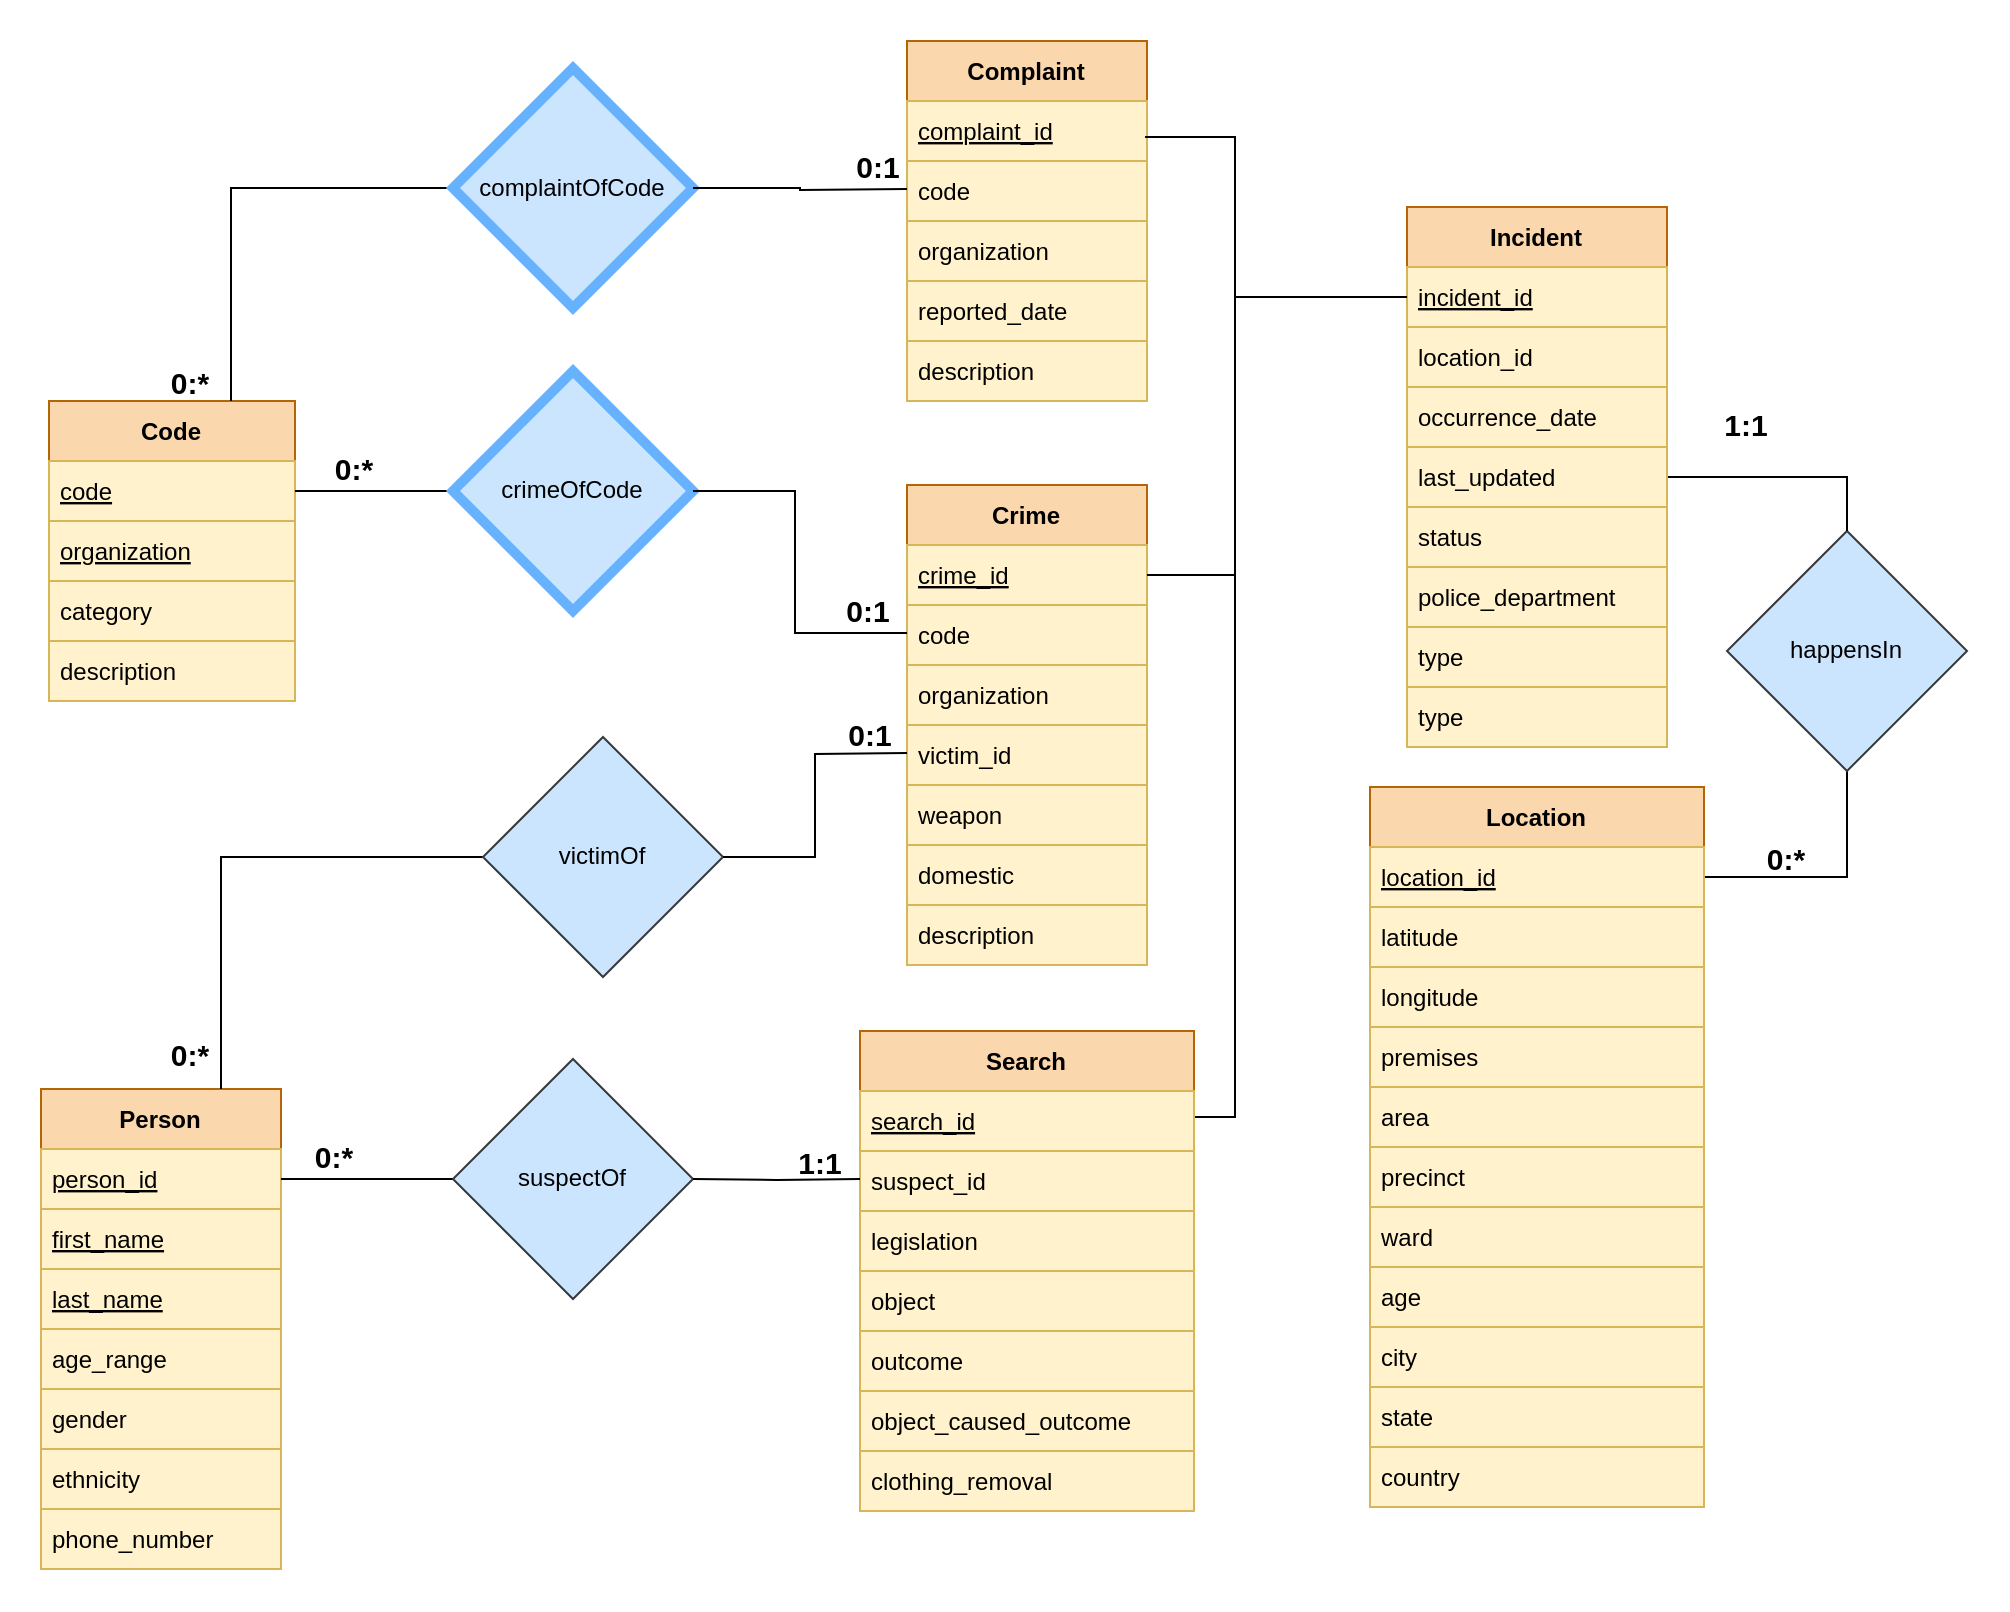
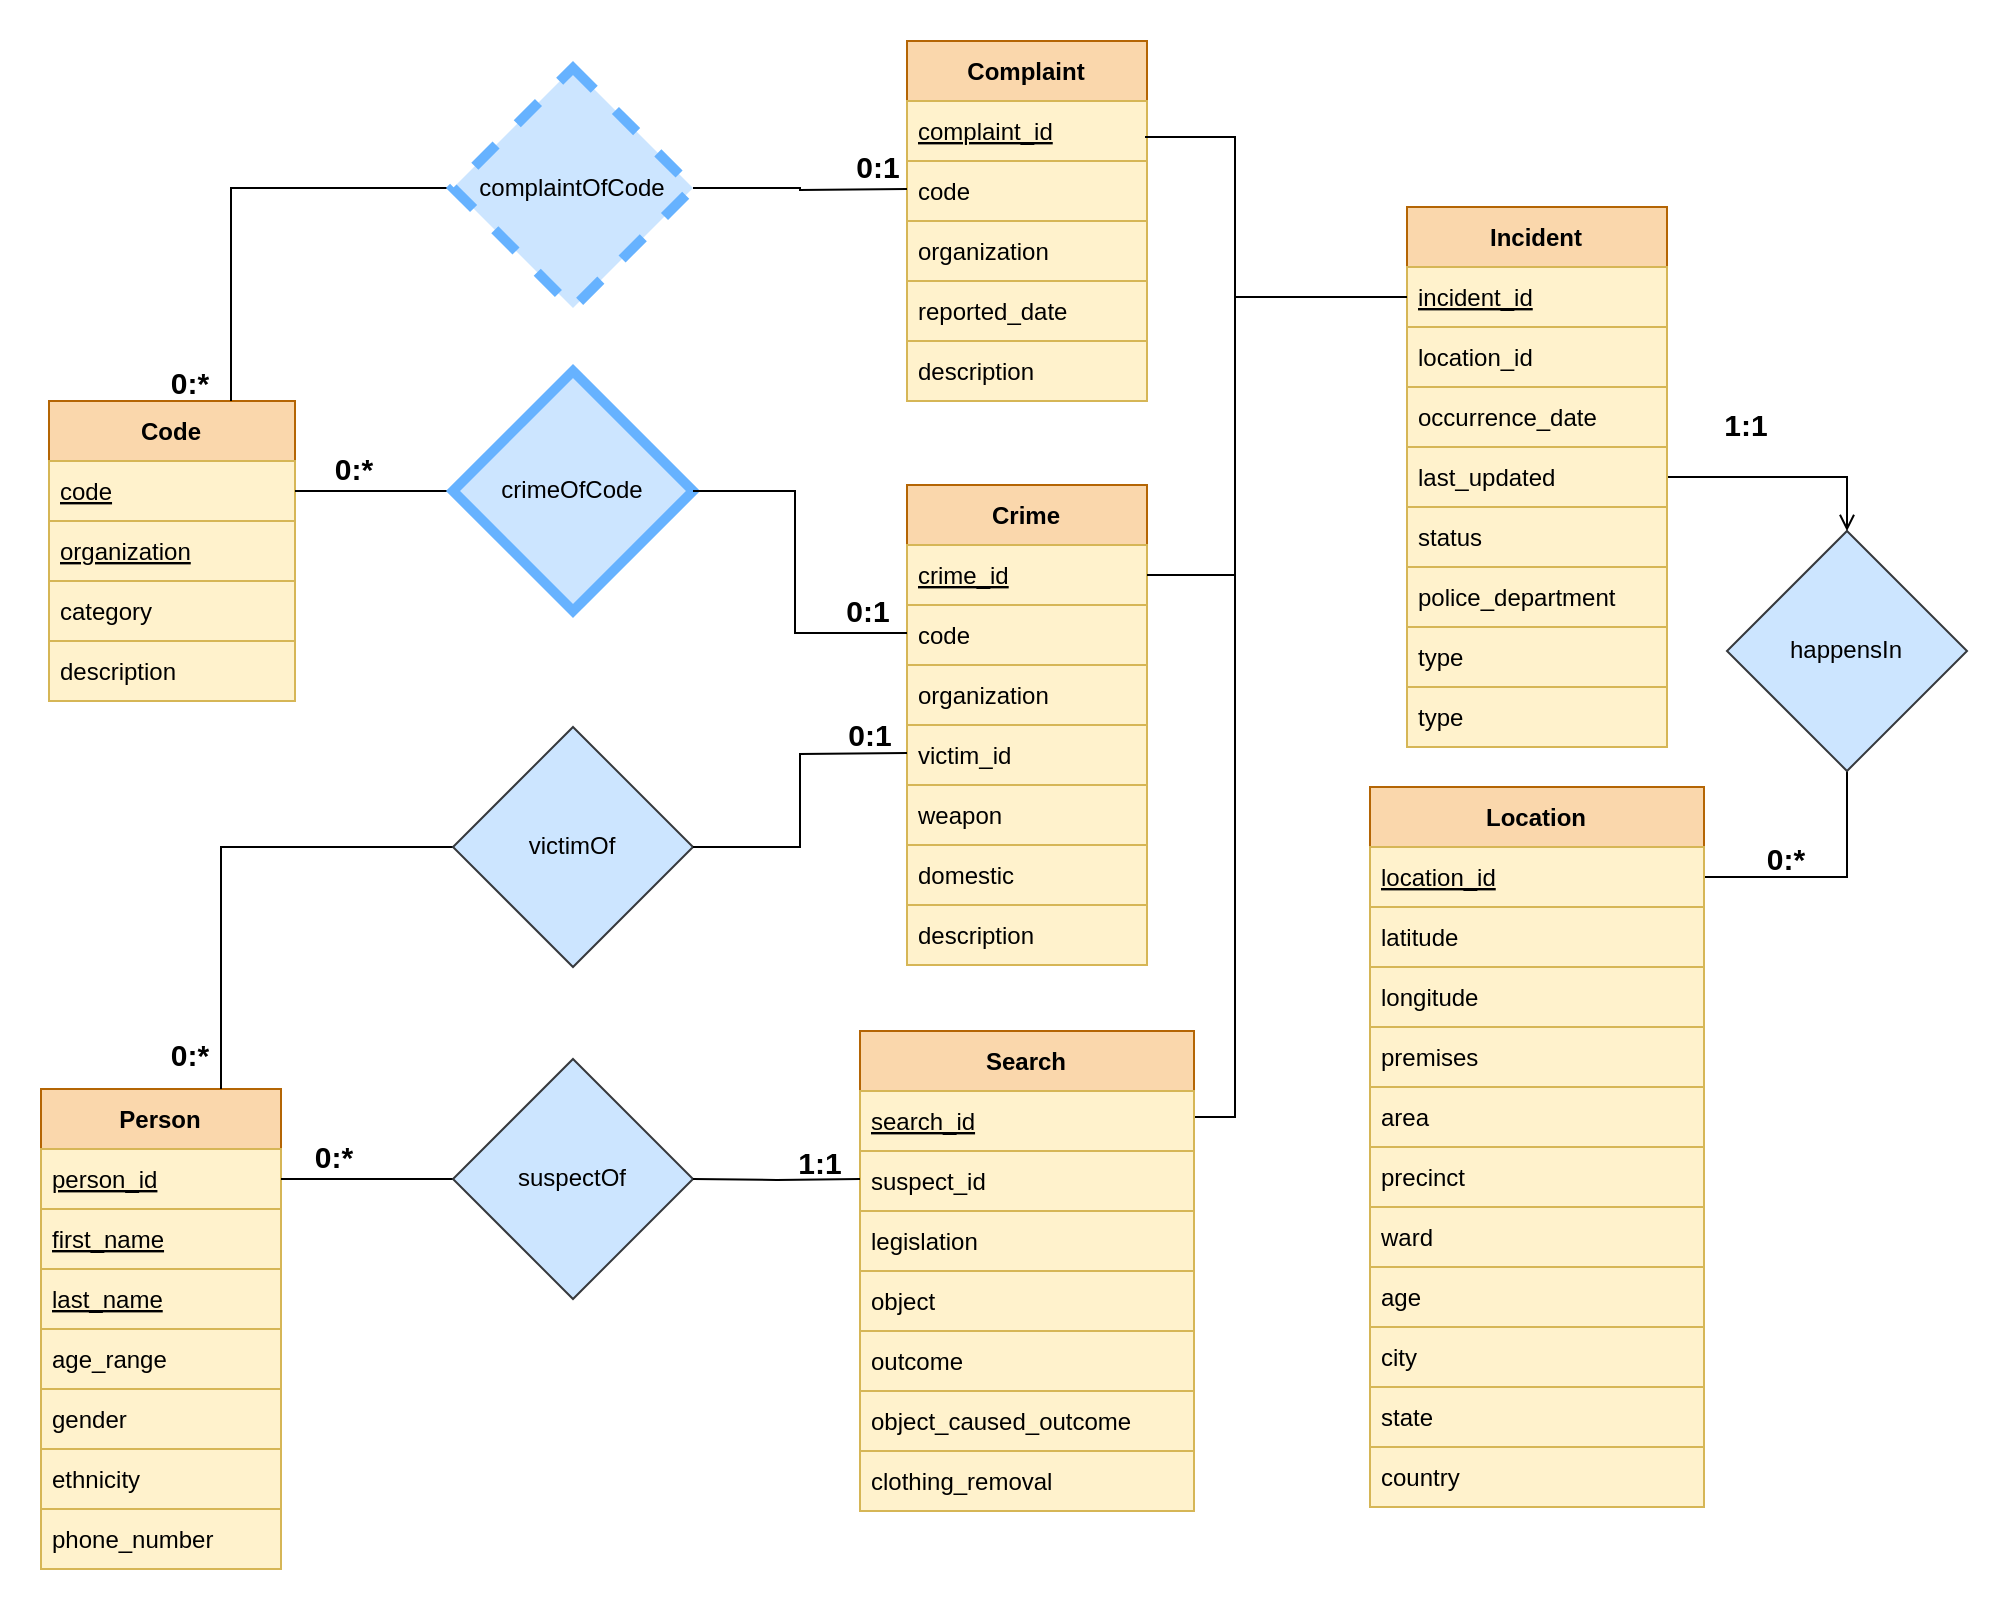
- <mxCell id="63" value="complaintOfCode" style="rhombus;whiteSpace=wrap;html=1;rounded=0;fillColor=#cce5ff;strokeColor=#66B2FF;strokeWidth=5;" parent="1" vertex="1"><mxGeometry x="226" y="33.5" width="120" height="120" as="geometry" /></mxCell>
+ <mxCell id="63" value="complaintOfCode" style="rhombus;whiteSpace=wrap;html=1;rounded=0;fillColor=#cce5ff;strokeColor=#66B2FF;strokeWidth=5;dashed=1;" parent="1" vertex="1"><mxGeometry x="226" y="33.5" width="120" height="120" as="geometry" /></mxCell>
- <mxCell id="12" style="edgeStyle=orthogonalEdgeStyle;rounded=0;orthogonalLoop=1;jettySize=auto;html=1;exitX=1;exitY=0.5;exitDx=0;exitDy=0;entryX=0.5;entryY=0;entryDx=0;entryDy=0;endArrow=none;endFill=0;" parent="1" source="13" target="3" edge="1"><mxGeometry relative="1" as="geometry" /></mxCell>
+ <mxCell id="12" style="edgeStyle=orthogonalEdgeStyle;rounded=0;orthogonalLoop=1;jettySize=auto;html=1;exitX=1;exitY=0.5;exitDx=0;exitDy=0;entryX=0.5;entryY=0;entryDx=0;entryDy=0;endArrow=open;endFill=0;" parent="1" source="13" target="3" edge="1"><mxGeometry relative="1" as="geometry" /></mxCell>
- <mxCell id="67" value="victimOf" style="rhombus;whiteSpace=wrap;html=1;rounded=0;fillColor=#cce5ff;strokeColor=#36393d;" parent="1" vertex="1"><mxGeometry x="241" y="368" width="120" height="120" as="geometry" /></mxCell>
+ <mxCell id="67" value="victimOf" style="rhombus;whiteSpace=wrap;html=1;rounded=0;fillColor=#cce5ff;strokeColor=#36393d;" parent="1" vertex="1"><mxGeometry x="226" y="363" width="120" height="120" as="geometry" /></mxCell>
